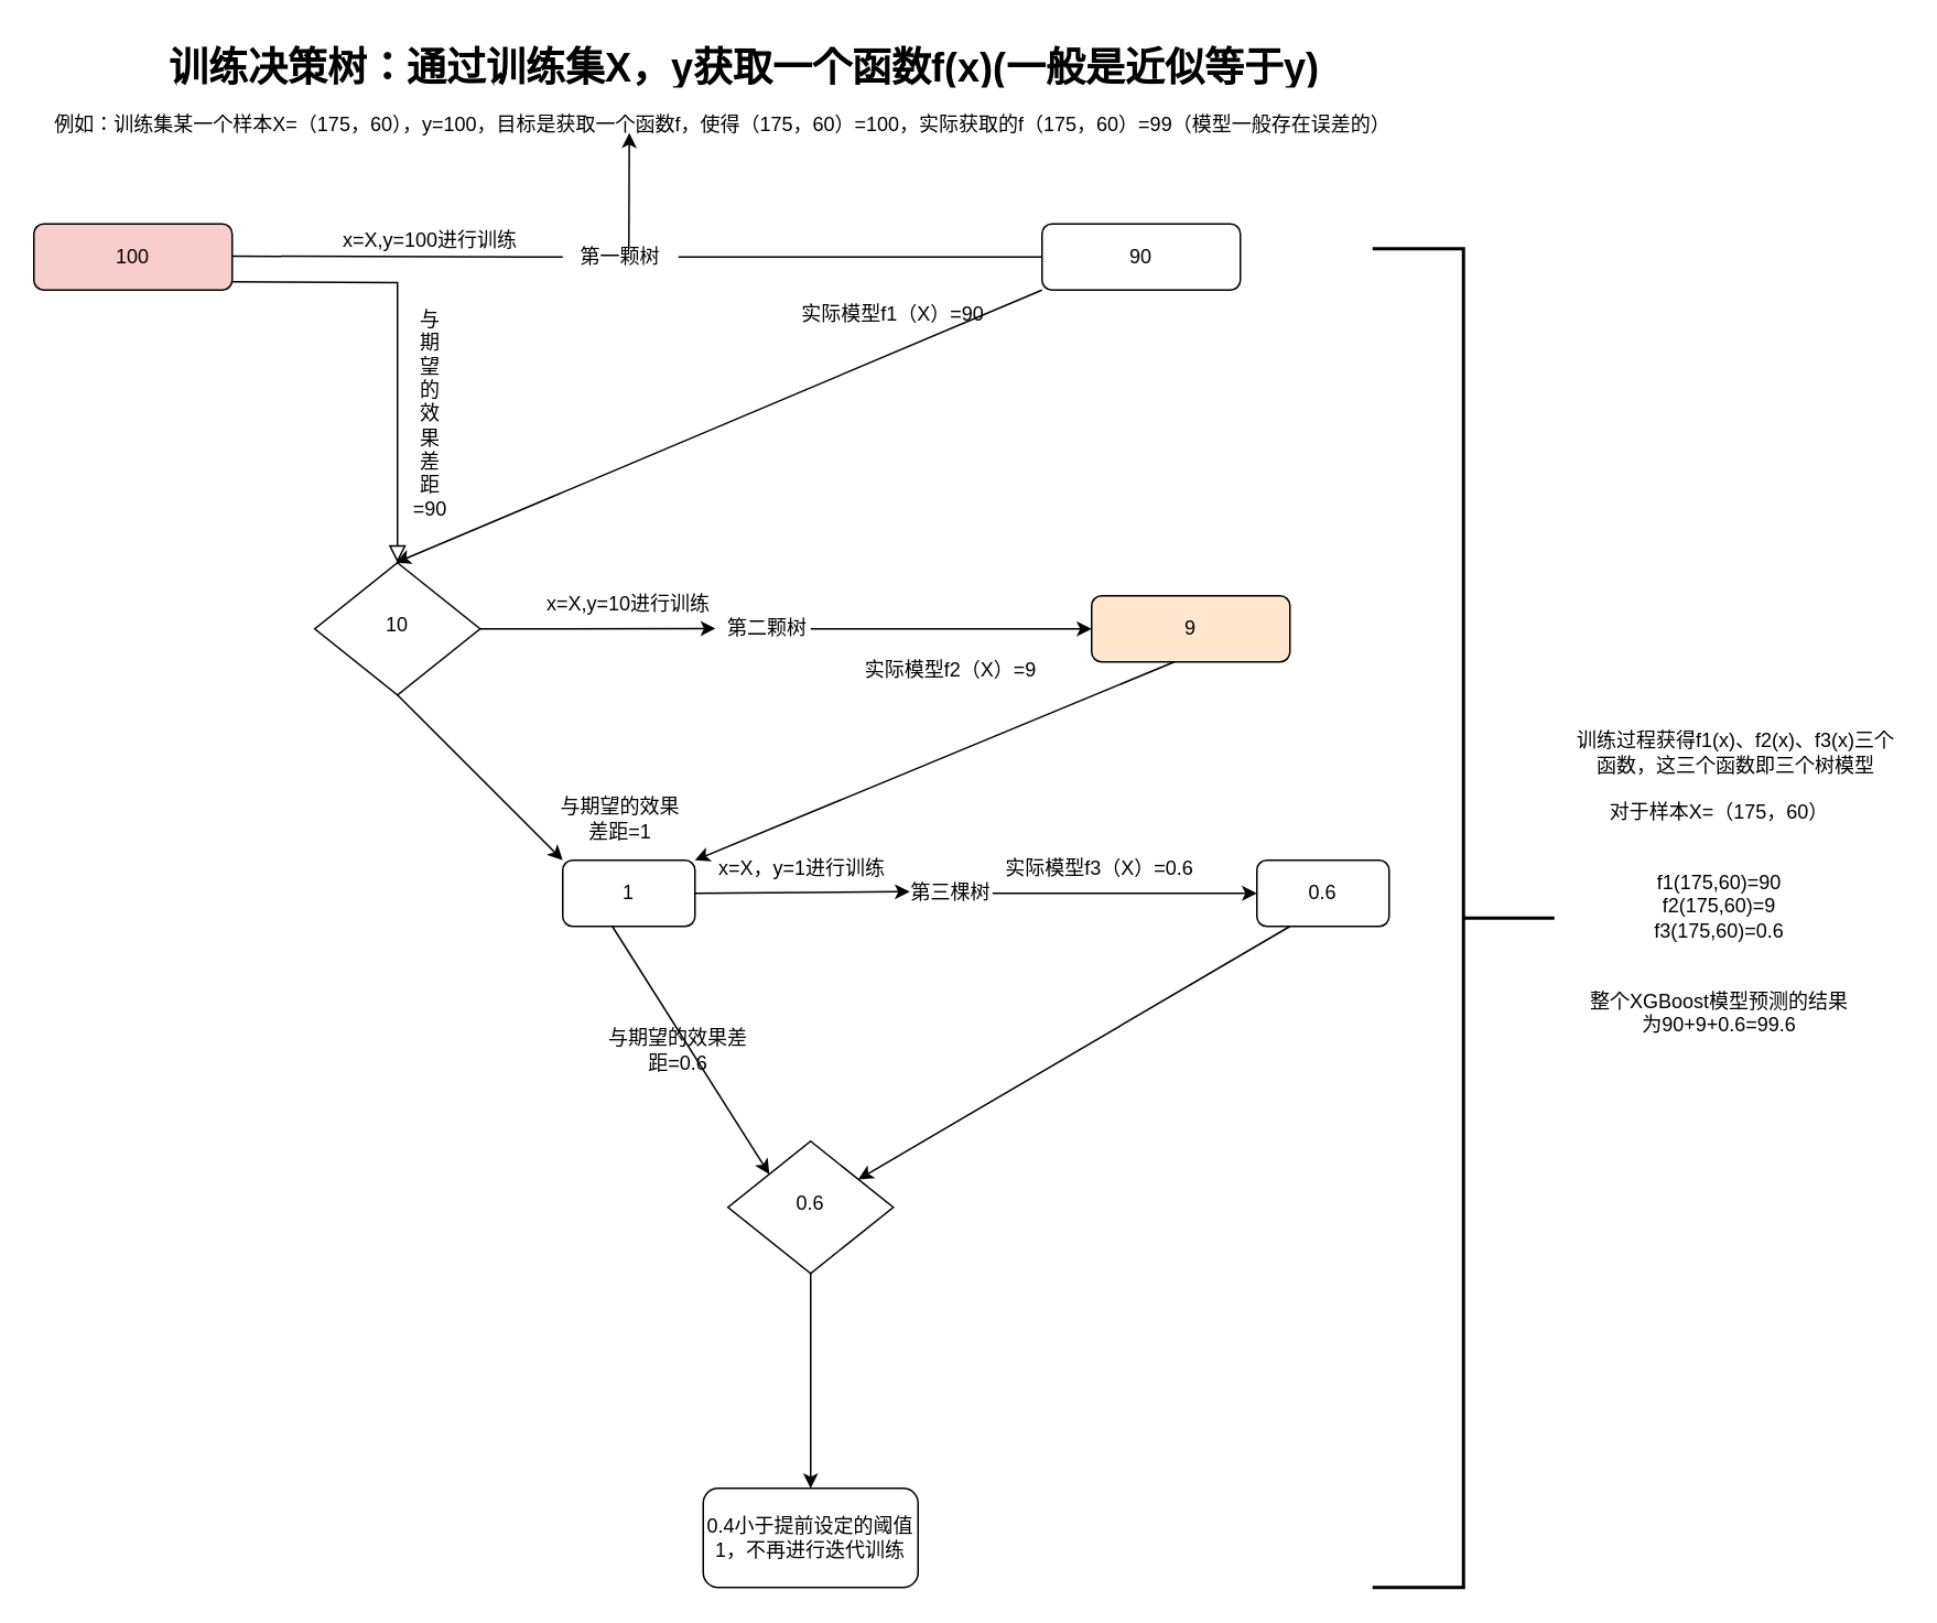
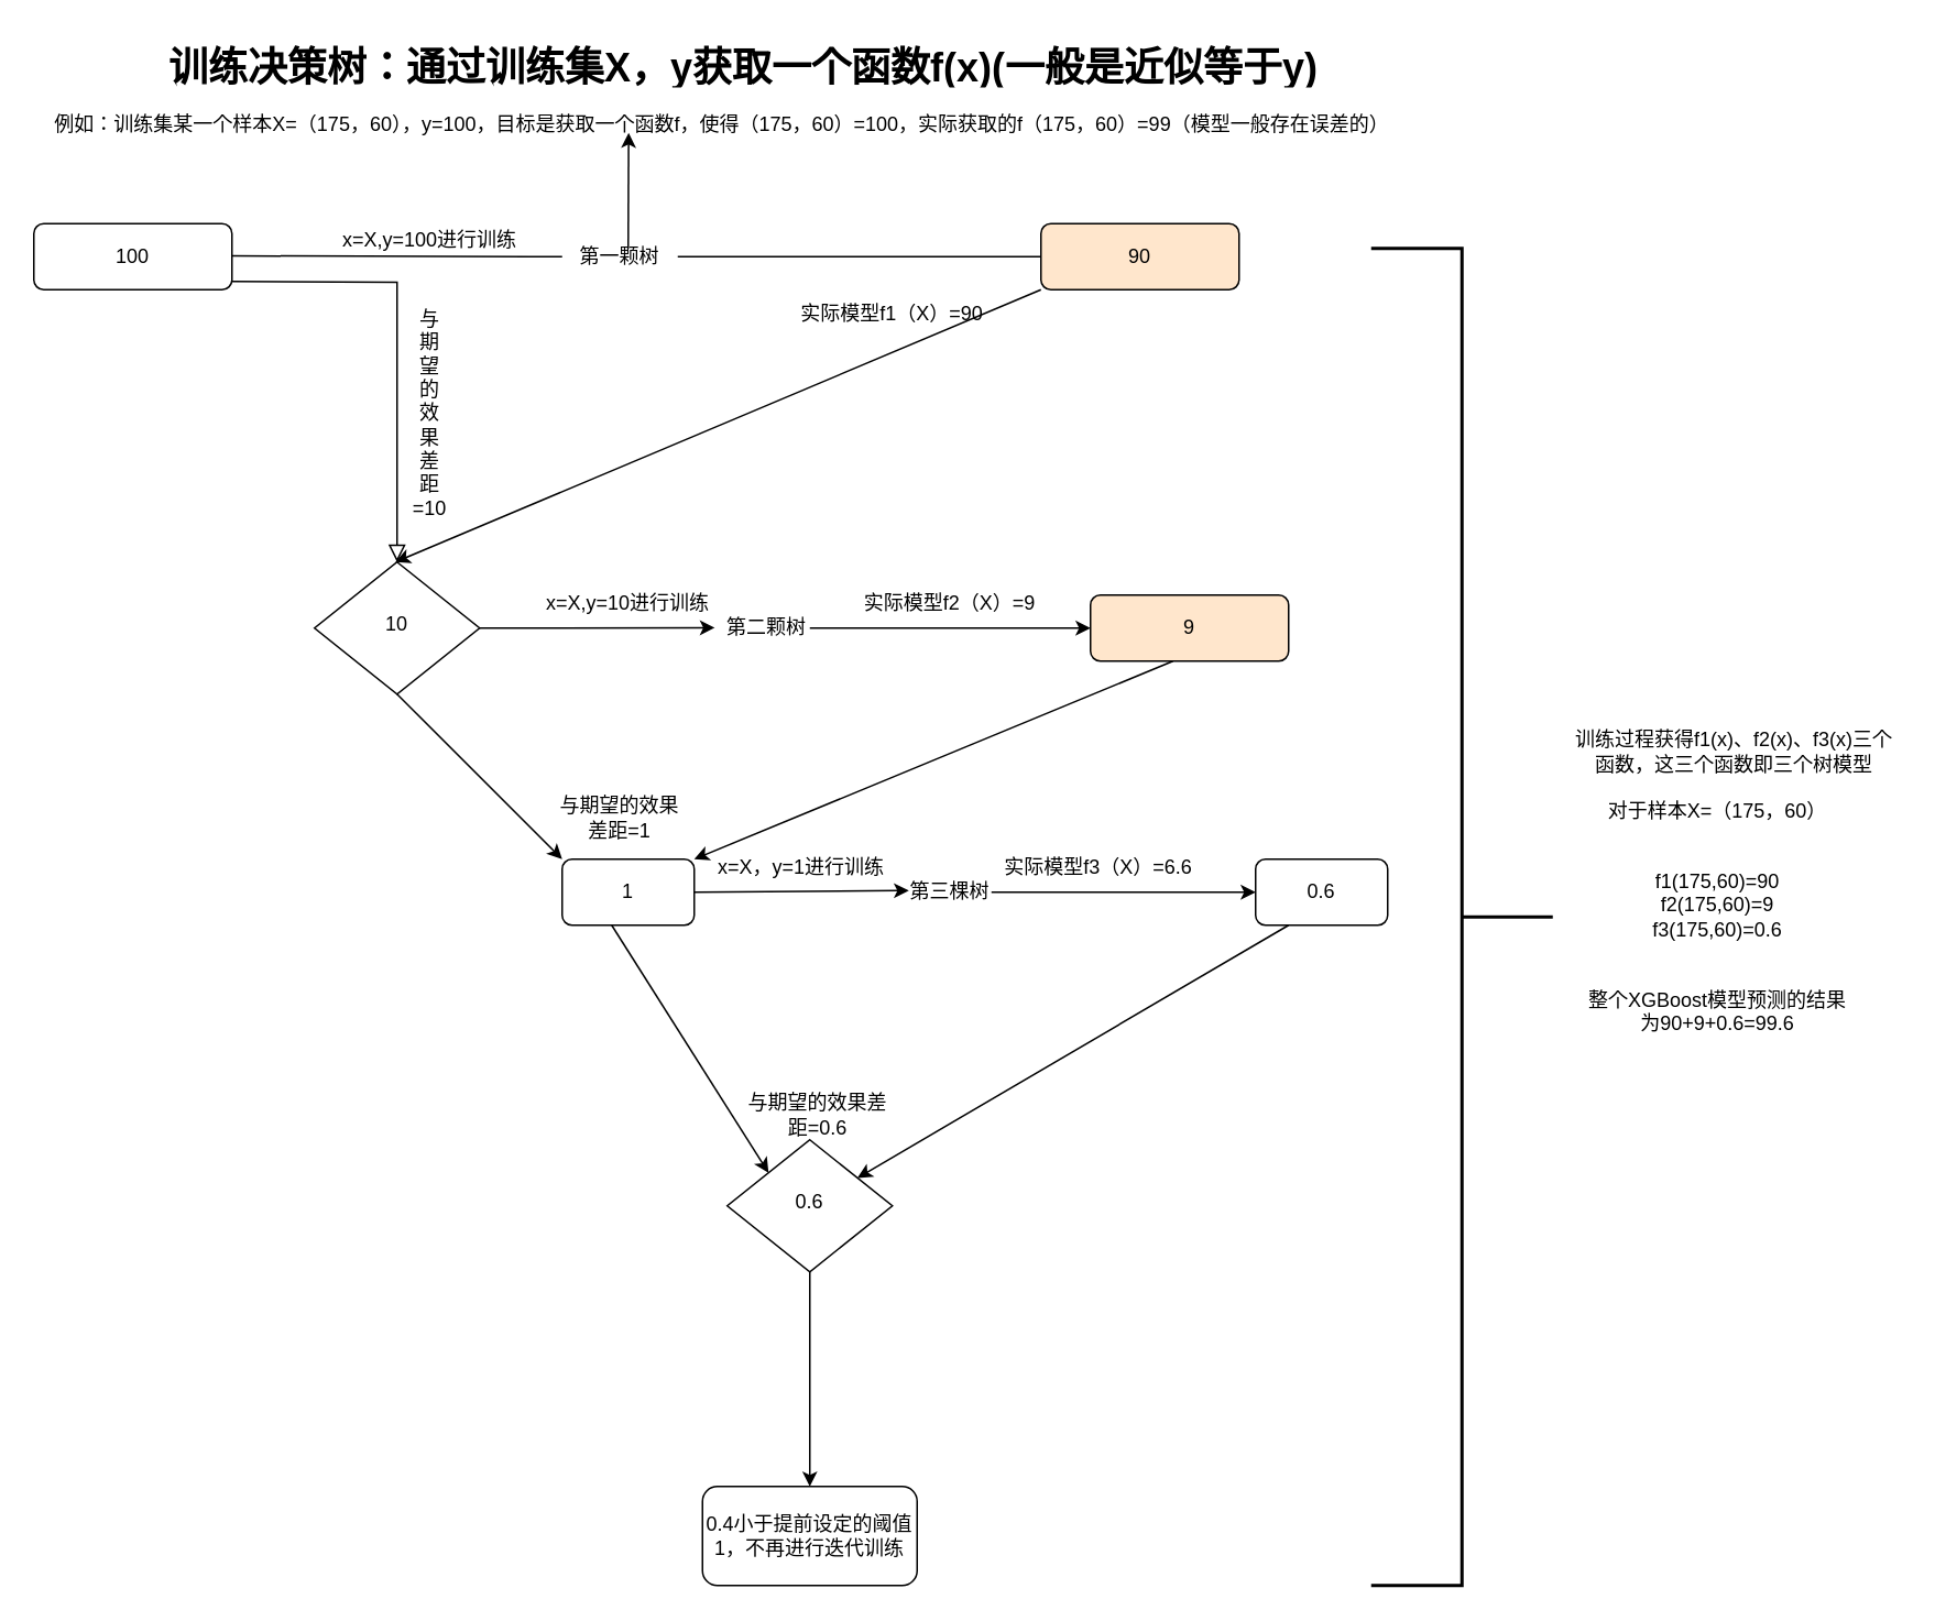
- <mxCell id="3" value="100" style="rounded=1;whiteSpace=wrap;html=1;fontSize=12;glass=0;strokeWidth=1;shadow=0;fillColor=#f8cecc;" parent="1" vertex="1"><mxGeometry y="135" width="120" height="40" as="geometry" x="20" /></mxCell>
+ <mxCell id="3" value="100" style="rounded=1;whiteSpace=wrap;html=1;fontSize=12;glass=0;strokeWidth=1;shadow=0;" parent="1" vertex="1"><mxGeometry y="135" width="120" height="40" as="geometry" x="20" /></mxCell>
- <mxCell id="17" value="90" style="rounded=1;whiteSpace=wrap;html=1;fontSize=12;glass=0;strokeWidth=1;shadow=0;" vertex="1" parent="1"><mxGeometry x="630" y="135" width="120" height="40" as="geometry" /></mxCell>
+ <mxCell id="17" value="90" style="rounded=1;whiteSpace=wrap;html=1;fontSize=12;glass=0;strokeWidth=1;shadow=0;fillColor=#ffe6cc;" vertex="1" parent="1"><mxGeometry x="630" y="135" width="120" height="40" as="geometry" /></mxCell>
- <mxCell id="14" value="与期望的效果差距=90" style="text;html=1;align=center;verticalAlign=middle;whiteSpace=wrap;rounded=0;" vertex="1" parent="1"><mxGeometry x="250" y="200" width="20" height="100" as="geometry" /></mxCell>
+ <mxCell id="14" value="与期望的效果差距=10" style="text;html=1;align=center;verticalAlign=middle;whiteSpace=wrap;rounded=0;" vertex="1" parent="1"><mxGeometry x="250" y="200" width="20" height="100" as="geometry" /></mxCell>
- <mxCell id="25" value="实际模型f2（X）=9" style="text;html=1;align=center;verticalAlign=middle;whiteSpace=wrap;rounded=0;" vertex="1" parent="1"><mxGeometry x="510" y="390" width="130" height="30" as="geometry" /></mxCell>
+ <mxCell id="25" value="实际模型f2（X）=9" style="text;html=1;align=center;verticalAlign=middle;whiteSpace=wrap;rounded=0;" vertex="1" parent="1"><mxGeometry x="510" y="350" width="130" height="30" as="geometry" /></mxCell>
- <mxCell id="32" value="实际模型f3（X）=0.6" style="text;html=1;align=center;verticalAlign=middle;whiteSpace=wrap;rounded=0;" vertex="1" parent="1"><mxGeometry x="590" y="510" width="150" height="30" as="geometry" /></mxCell>
+ <mxCell id="32" value="实际模型f3（X）=6.6" style="text;html=1;align=center;verticalAlign=middle;whiteSpace=wrap;rounded=0;" vertex="1" parent="1"><mxGeometry x="590" y="510" width="150" height="30" as="geometry" /></mxCell>
- <mxCell id="36" value="与期望的效果差距=0.6" style="text;html=1;align=center;verticalAlign=middle;whiteSpace=wrap;rounded=0;" vertex="1" parent="1"><mxGeometry x="365" y="620" width="90" height="30" as="geometry" /></mxCell>
+ <mxCell id="36" value="与期望的效果差距=0.6" style="text;html=1;align=center;verticalAlign=middle;whiteSpace=wrap;rounded=0;" vertex="1" parent="1"><mxGeometry x="450" y="660" width="90" height="30" as="geometry" /></mxCell>
